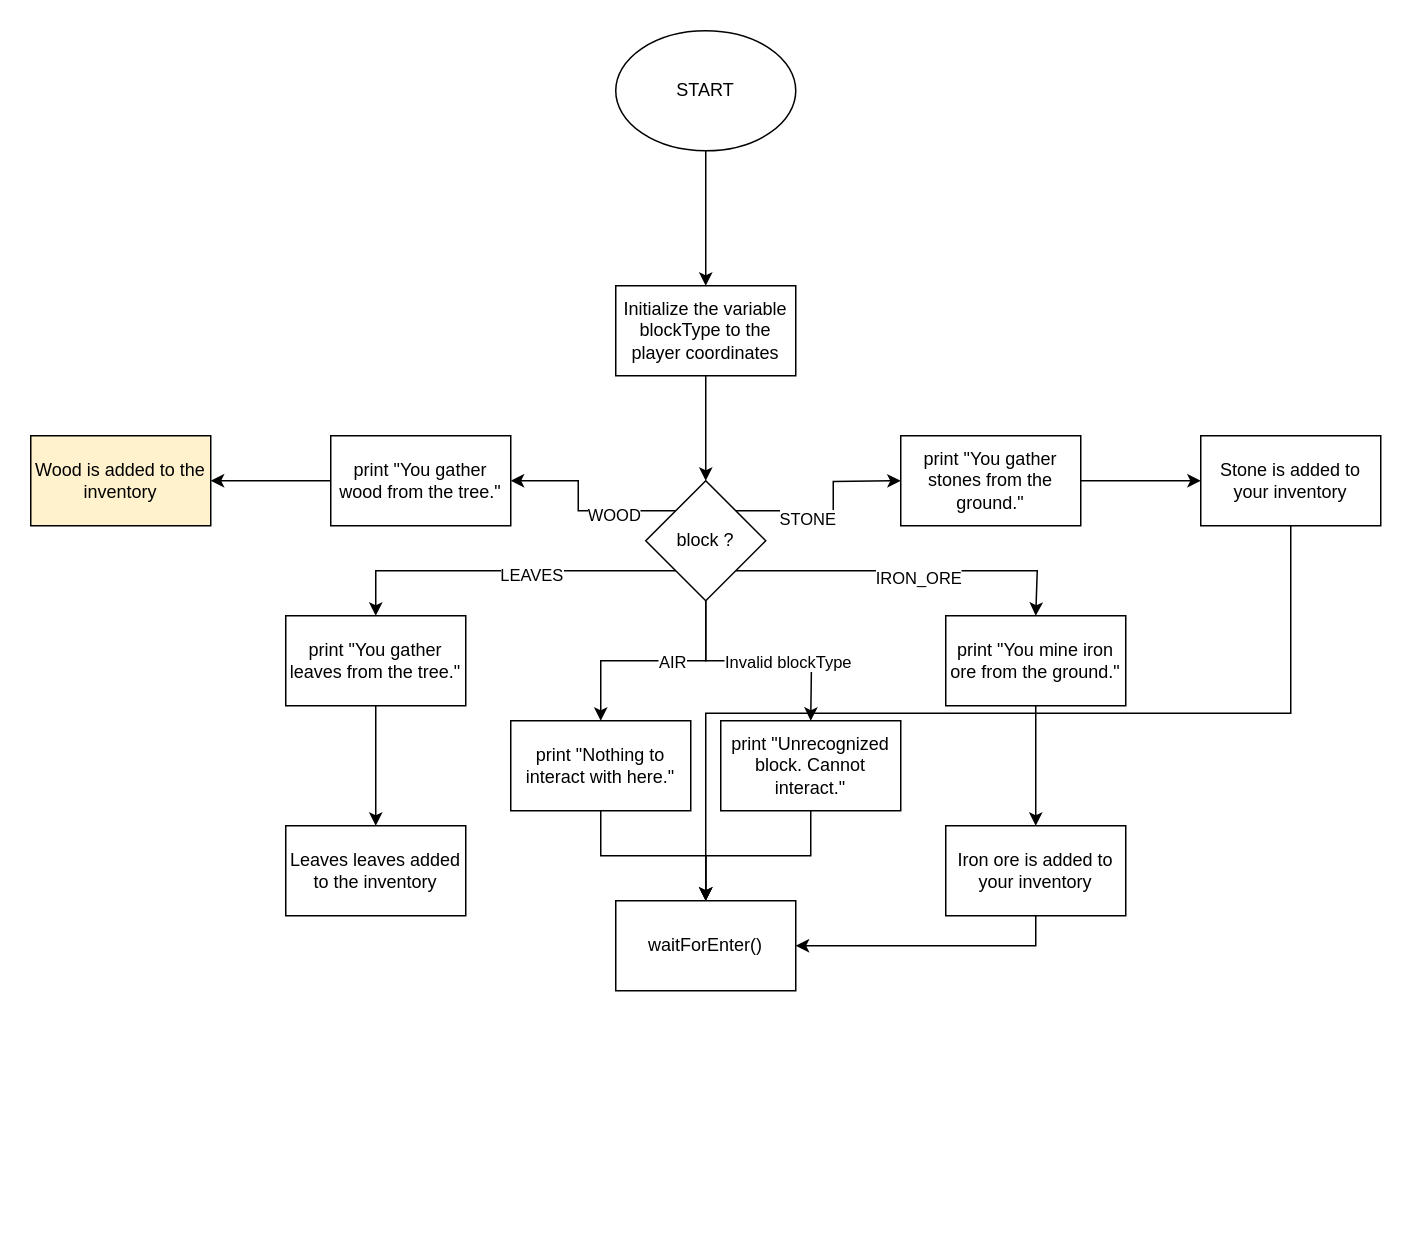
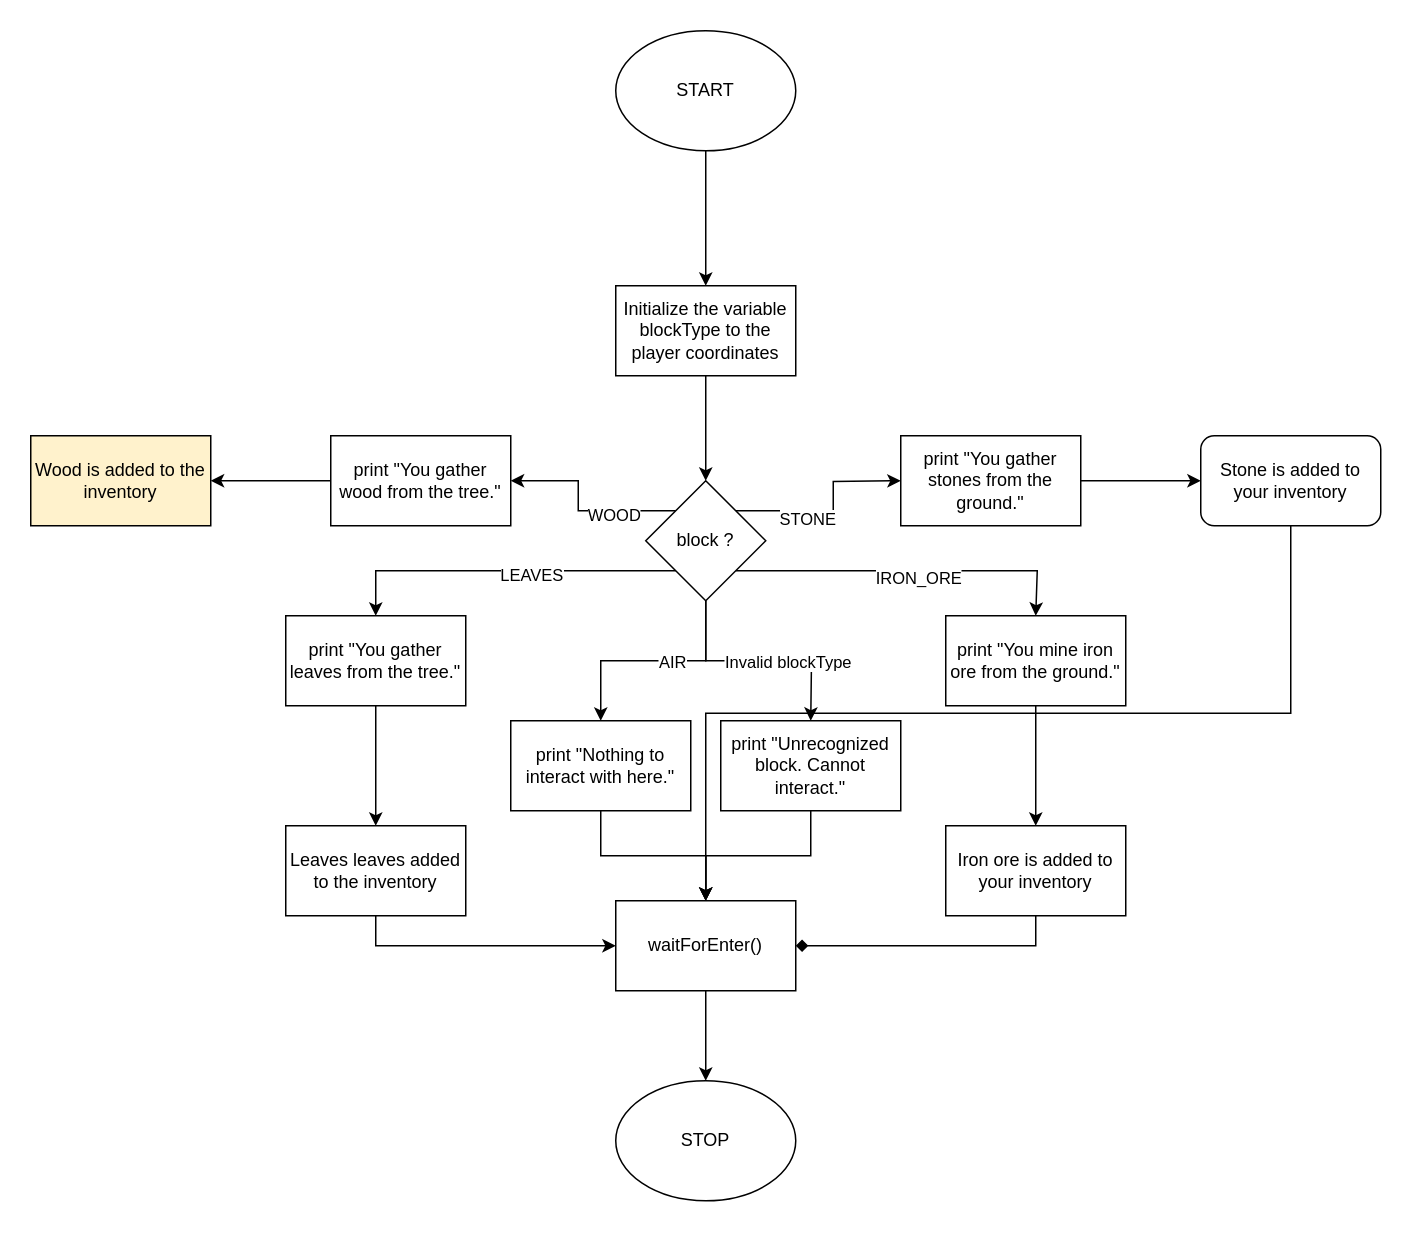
- <mxCell id="30" value="Stone is added to your inventory" style="rounded=0;whiteSpace=wrap;html=1;" vertex="1" parent="1"><mxGeometry x="800" y="290" width="120" height="60" as="geometry" /></mxCell>
+ <mxCell id="30" value="Stone is added to your inventory" style="whiteSpace=wrap;html=1;rounded=1;" vertex="1" parent="1"><mxGeometry x="800" y="290" width="120" height="60" as="geometry" /></mxCell>
+ <mxCell id="35" style="edgeStyle=orthogonalEdgeStyle;rounded=0;orthogonalLoop=1;jettySize=auto;html=1;exitX=0.5;exitY=1;exitDx=0;exitDy=0;" edge="1" parent="1" source="24" target="39"><mxGeometry relative="1" as="geometry" /></mxCell>
- <mxCell id="36" style="edgeStyle=orthogonalEdgeStyle;rounded=0;orthogonalLoop=1;jettySize=auto;html=1;exitX=0.5;exitY=1;exitDx=0;exitDy=0;" edge="1" parent="1" source="29" target="39"><mxGeometry relative="1" as="geometry" /></mxCell>
+ <mxCell id="36" style="edgeStyle=orthogonalEdgeStyle;rounded=0;orthogonalLoop=1;jettySize=auto;html=1;exitX=0.5;exitY=1;exitDx=0;exitDy=0;endArrow=diamond;" edge="1" parent="1" source="29" target="39"><mxGeometry relative="1" as="geometry" /></mxCell>
+ <mxCell id="38" style="edgeStyle=orthogonalEdgeStyle;rounded=0;orthogonalLoop=1;jettySize=auto;html=1;" edge="1" parent="1" source="39" target="40"><mxGeometry relative="1" as="geometry" /></mxCell>
+ <mxCell id="40" value="STOP" style="ellipse;whiteSpace=wrap;html=1;" vertex="1" parent="1"><mxGeometry x="410" y="720" width="120" height="80" as="geometry" /></mxCell>
